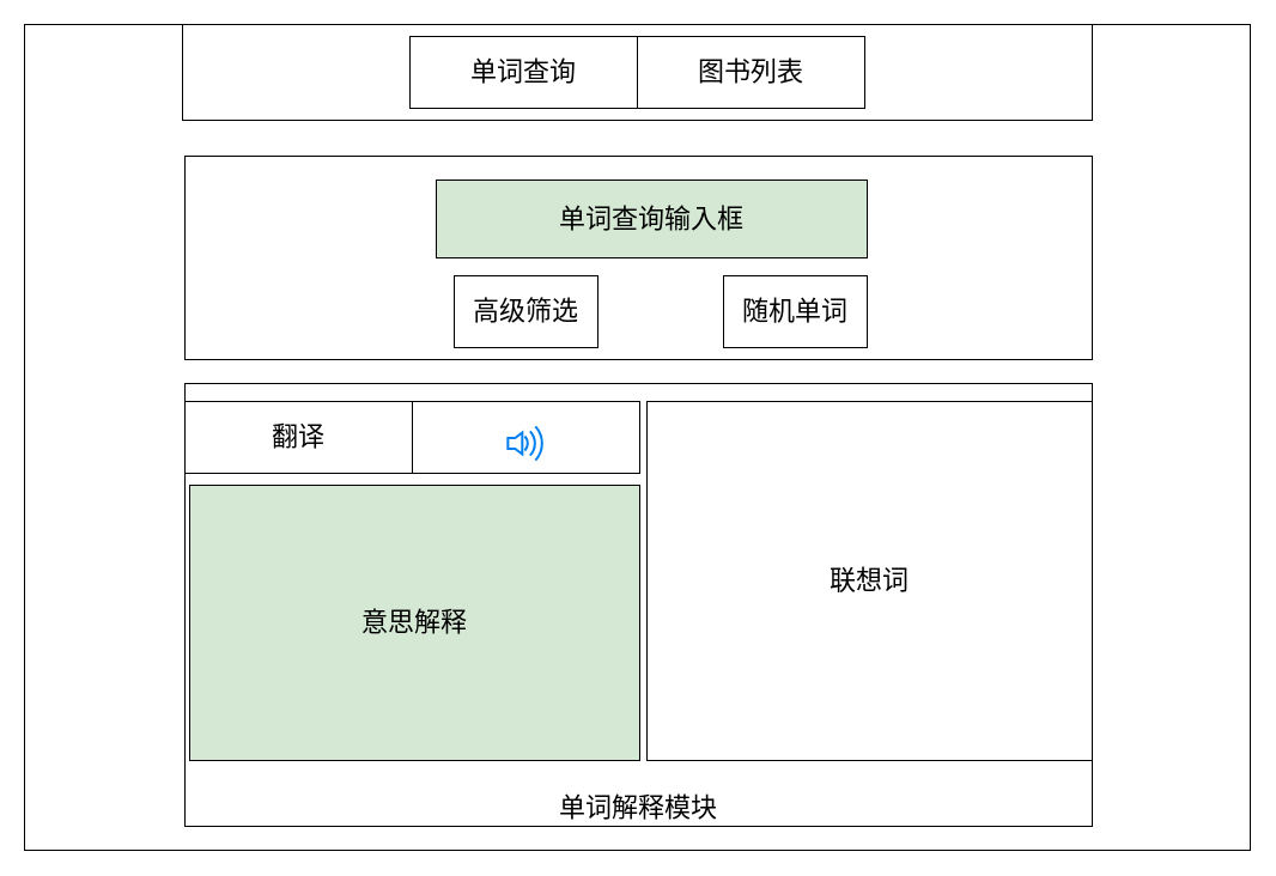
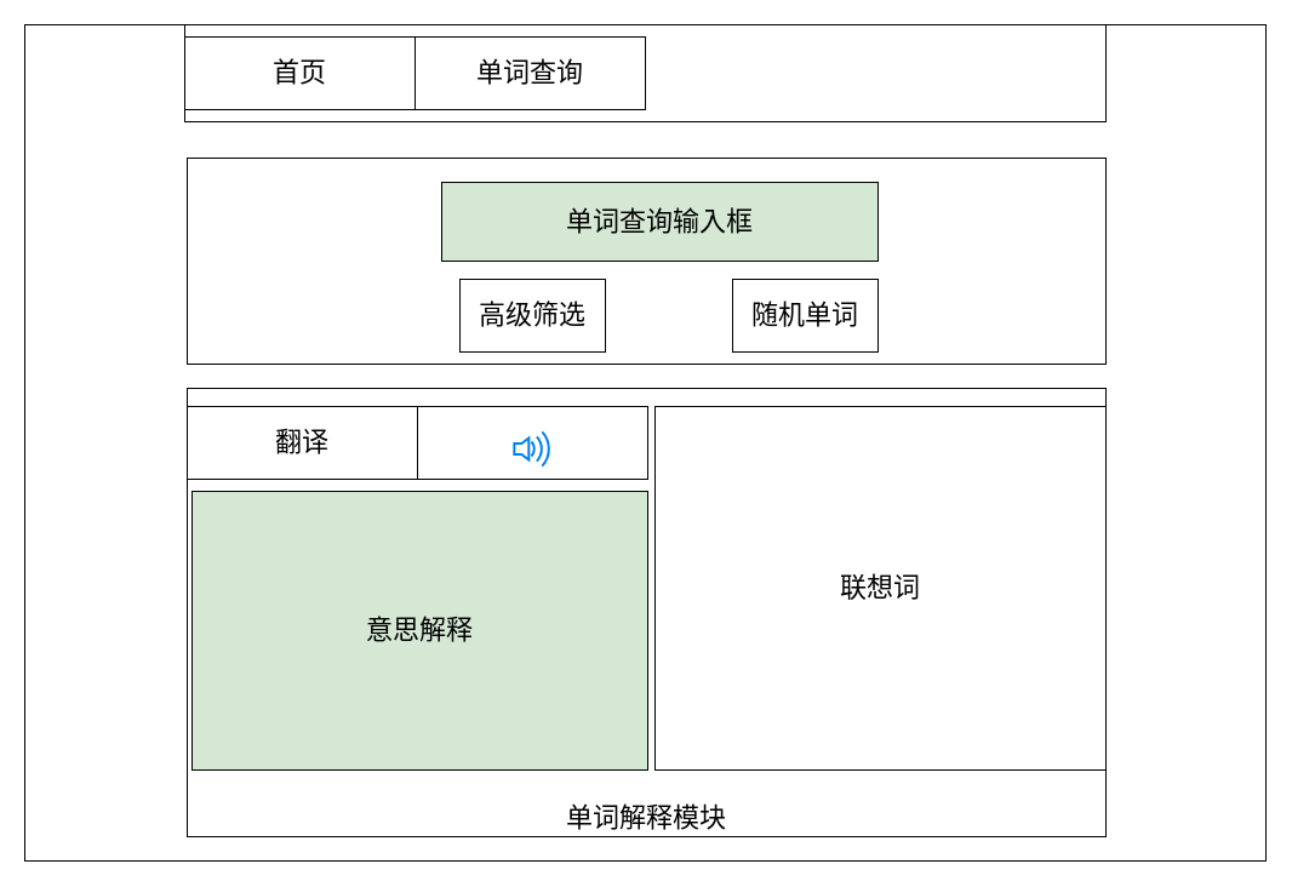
+ <mxCell id="4" value="&lt;font style=&quot;font-size: 22px&quot;&gt;首页&lt;/font&gt;" style="rounded=0;whiteSpace=wrap;html=1;" vertex="1" parent="1"><mxGeometry x="152" y="30" width="190" height="60" as="geometry" /></mxCell>
- <mxCell id="6" value="&lt;font style=&quot;font-size: 22px&quot;&gt;图书列表&lt;/font&gt;" style="rounded=0;whiteSpace=wrap;html=1;" vertex="1" parent="1"><mxGeometry x="532" y="30" width="190" height="60" as="geometry" /></mxCell>
